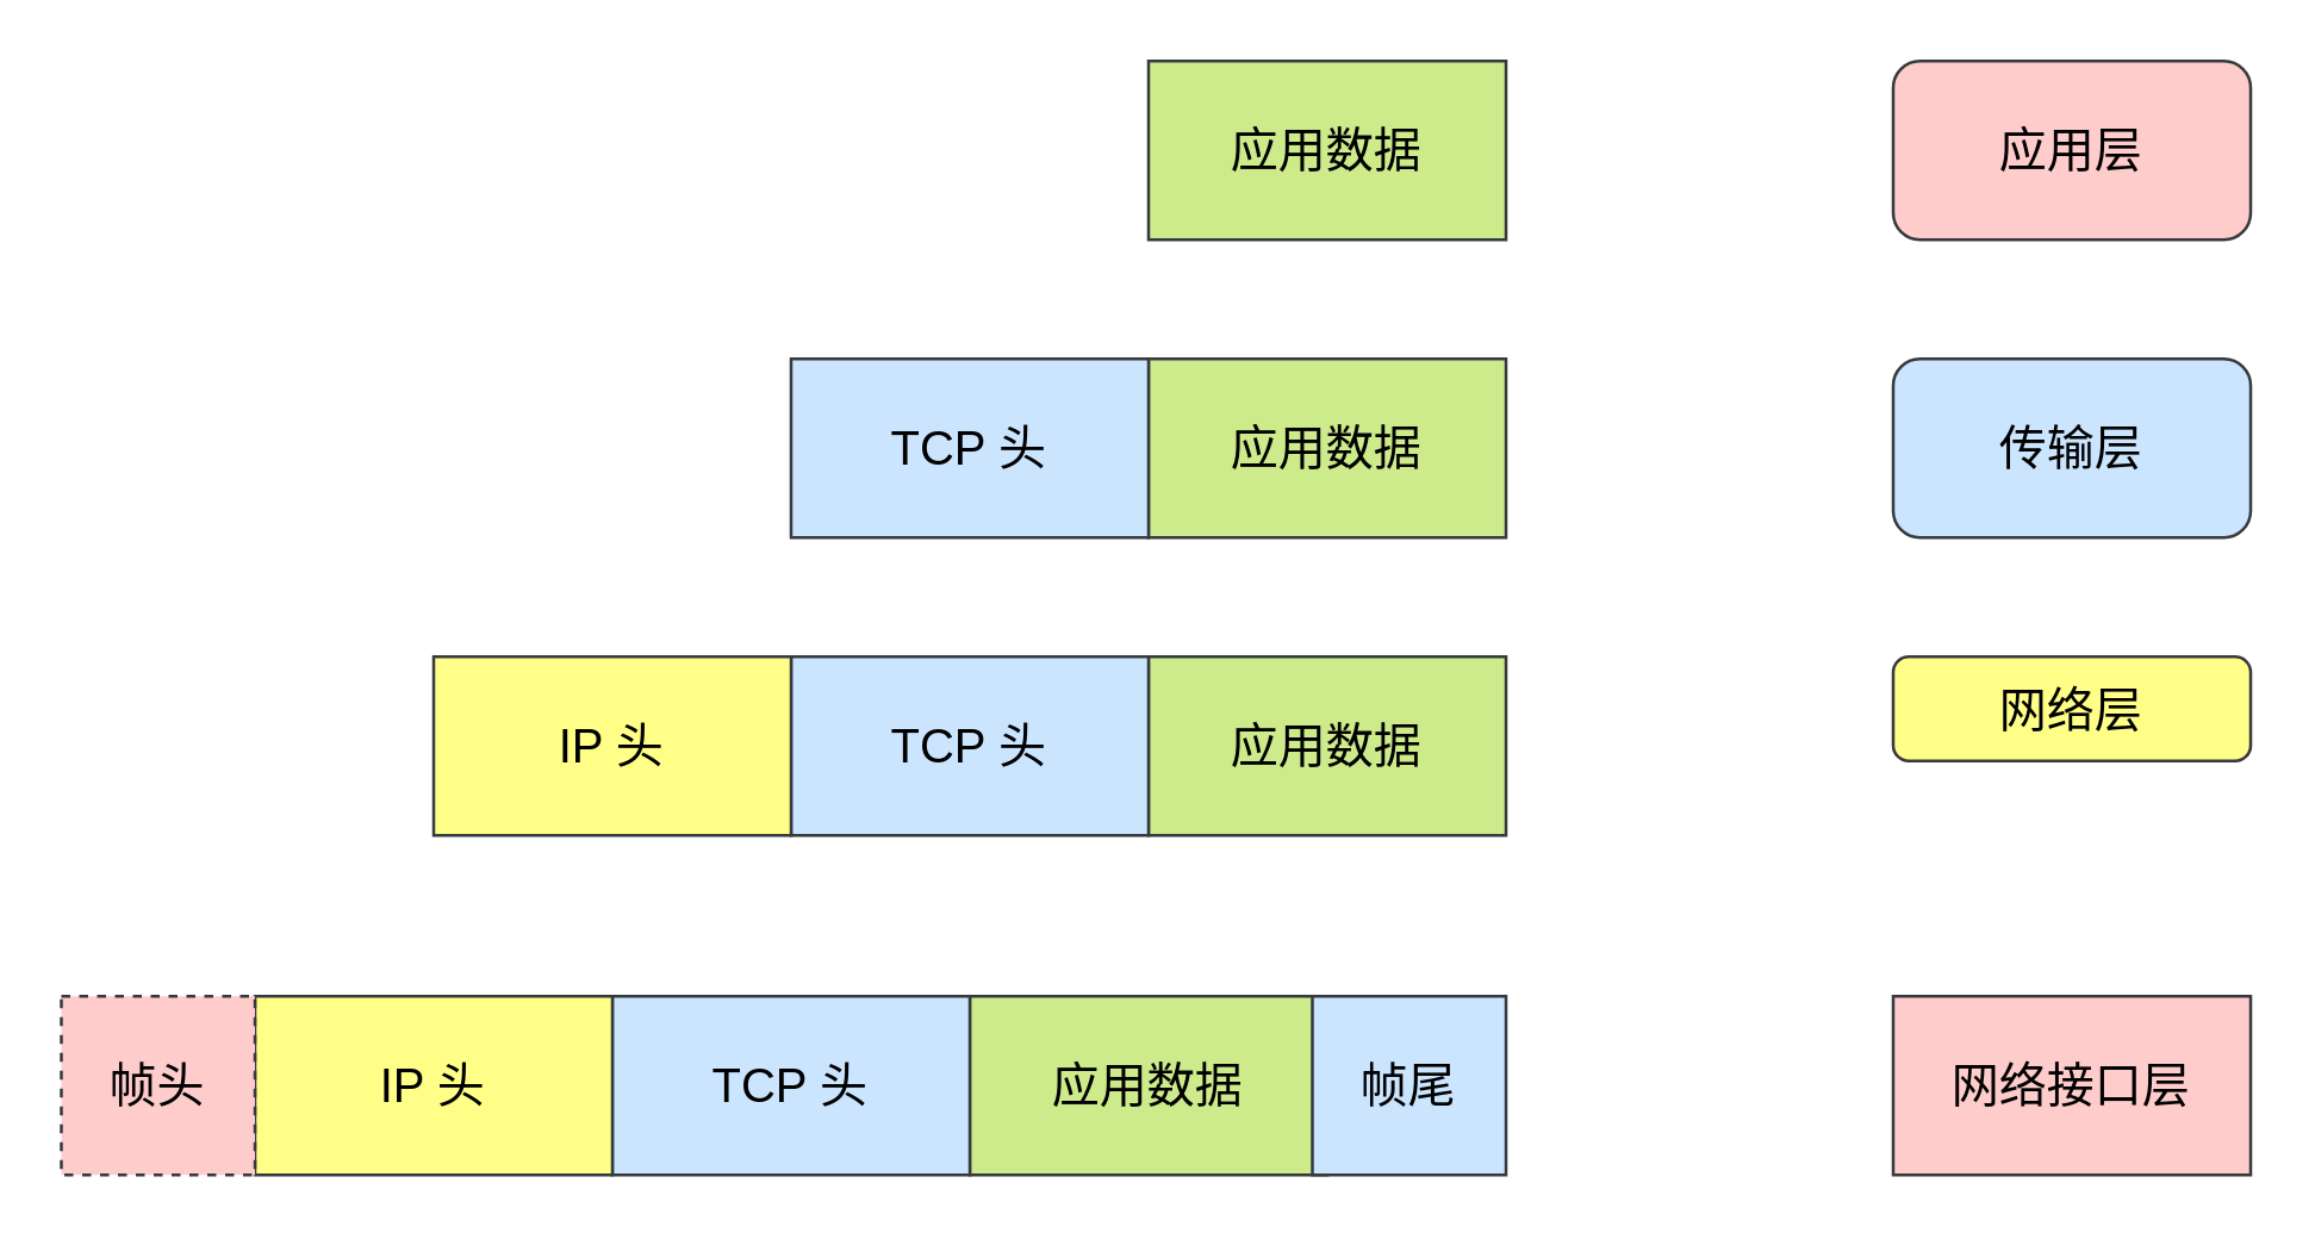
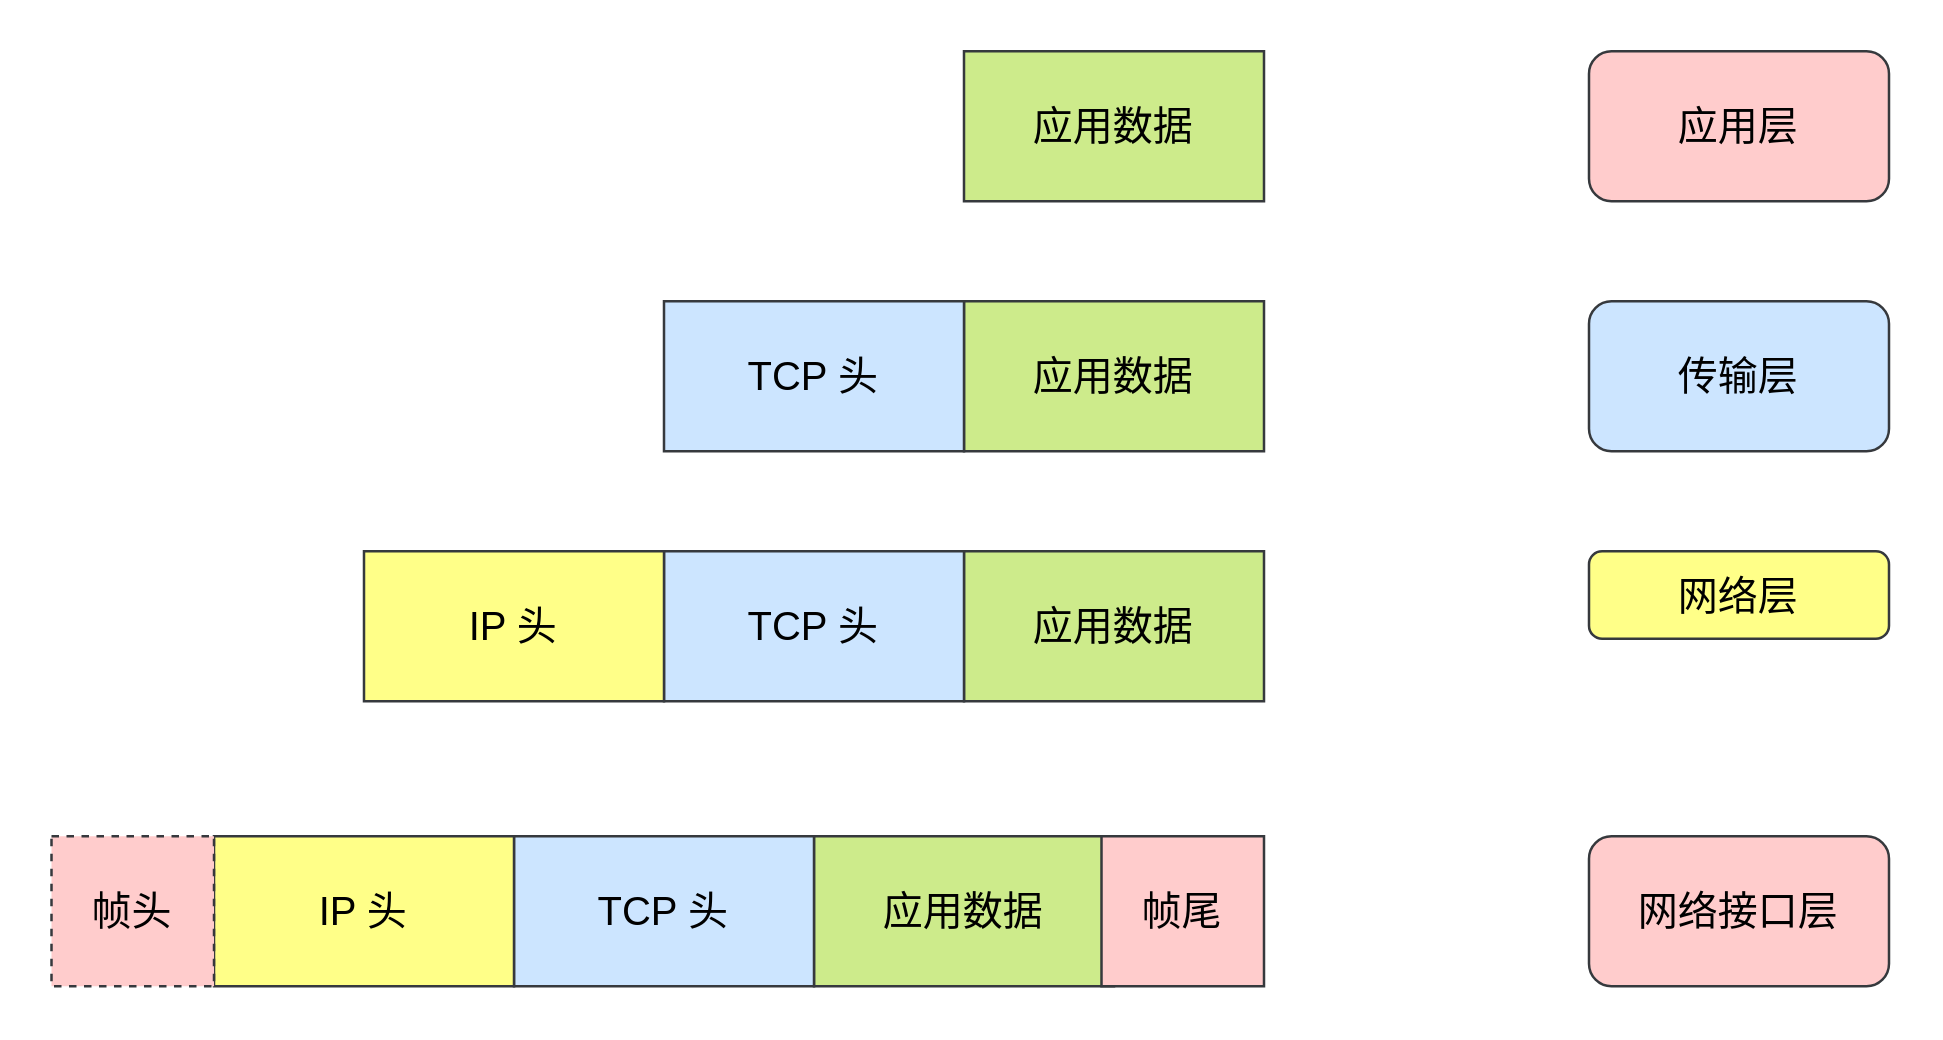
- <mxCell id="11" value="&lt;span style=&quot;font-size: 16px&quot;&gt;帧尾&lt;/span&gt;" style="rounded=0;whiteSpace=wrap;html=1;fillColor=#cce5ff;strokeColor=#36393d;" vertex="1" parent="1"><mxGeometry x="440" y="334" width="65" height="60" as="geometry" /></mxCell>
+ <mxCell id="11" value="&lt;span style=&quot;font-size: 16px&quot;&gt;帧尾&lt;/span&gt;" style="rounded=0;whiteSpace=wrap;html=1;fillColor=#ffcccc;strokeColor=#36393d;" vertex="1" parent="1"><mxGeometry x="440" y="334" width="65" height="60" as="geometry" /></mxCell>
- <mxCell id="16" value="&lt;span style=&quot;font-size: 16px&quot;&gt;网络接口层&lt;/span&gt;" style="whiteSpace=wrap;html=1;fillColor=#ffcccc;strokeColor=#36393d;rounded=0;" vertex="1" parent="1"><mxGeometry x="635" y="334" width="120" height="60" as="geometry" /></mxCell>
+ <mxCell id="16" value="&lt;span style=&quot;font-size: 16px&quot;&gt;网络接口层&lt;/span&gt;" style="rounded=1;whiteSpace=wrap;html=1;fillColor=#ffcccc;strokeColor=#36393d;" vertex="1" parent="1"><mxGeometry x="635" y="334" width="120" height="60" as="geometry" /></mxCell>
